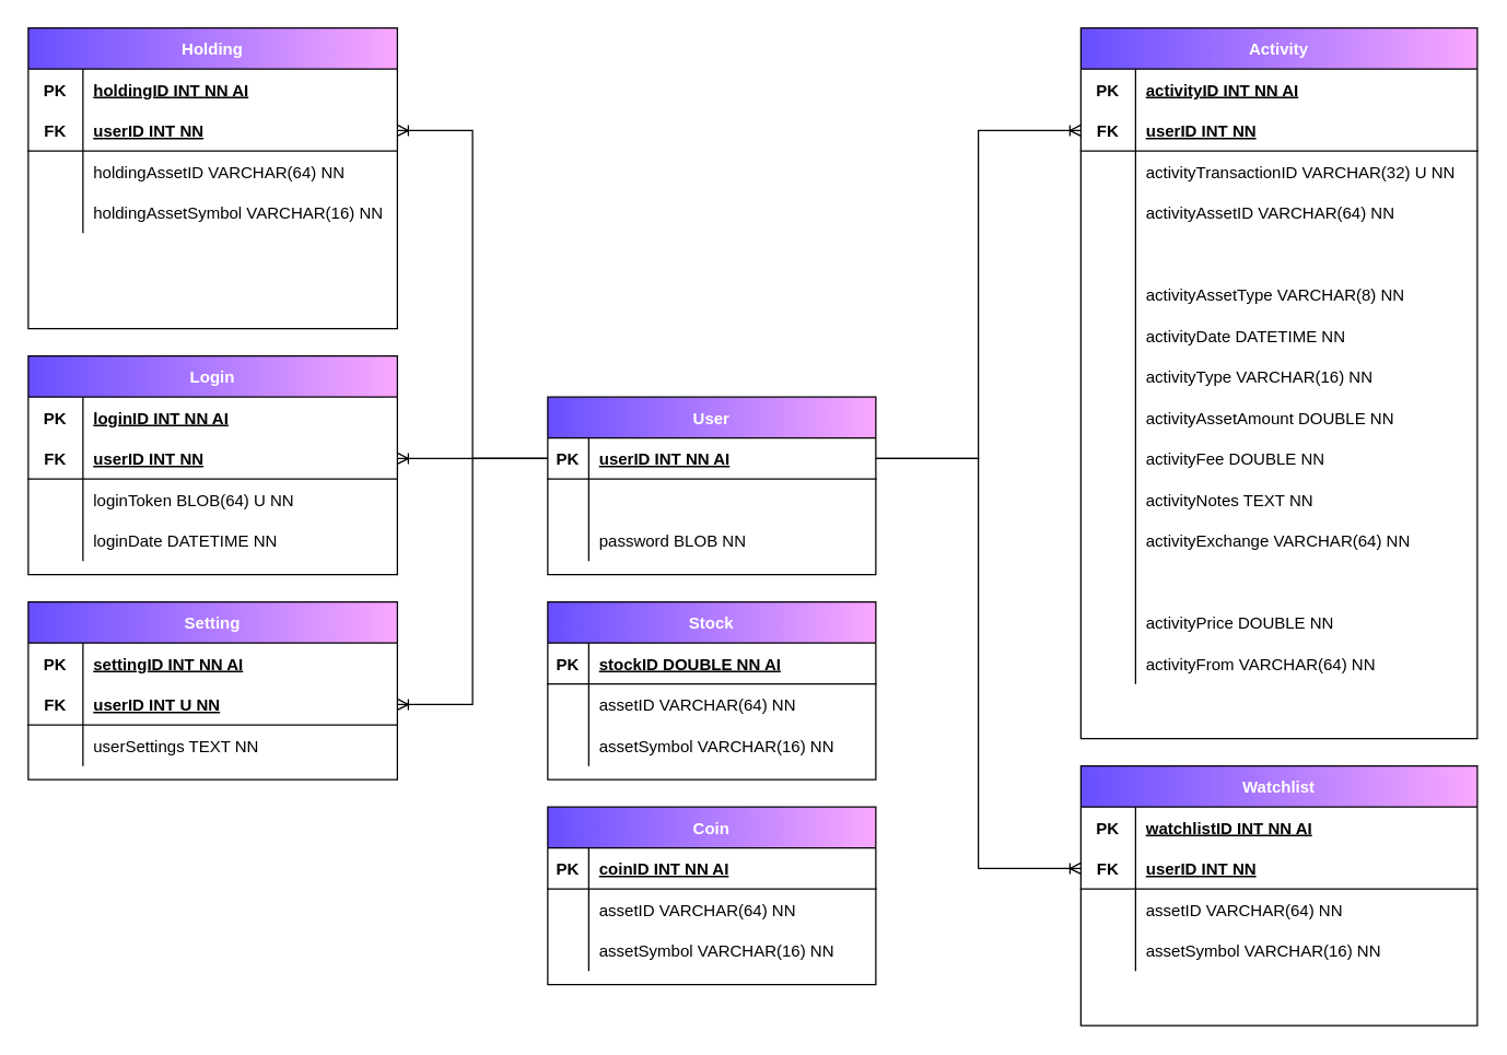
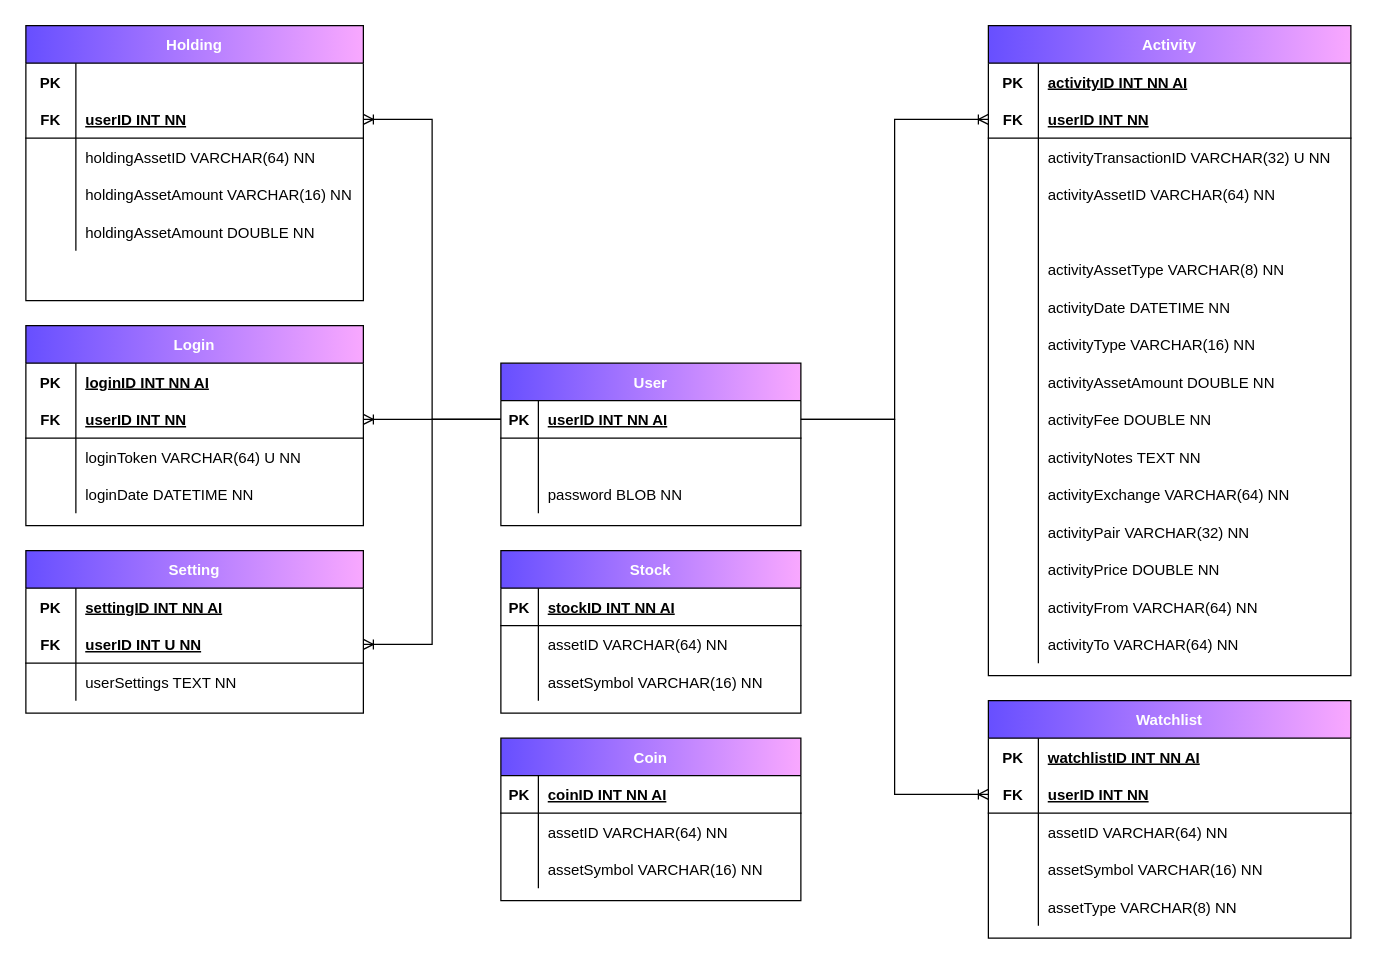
- <mxCell id="62" value="holdingID INT NN AI" style="shape=partialRectangle;connectable=0;fillColor=none;top=0;left=0;bottom=0;right=0;align=left;spacingLeft=6;fontStyle=5;overflow=hidden;startSize=30;" parent="60" vertex="1"><mxGeometry x="40" width="230" height="30" as="geometry"><mxRectangle width="230" height="30" as="alternateBounds" /></mxGeometry></mxCell>
- <mxCell id="71" value="holdingAssetSymbol VARCHAR(16) NN" style="shape=partialRectangle;connectable=0;fillColor=none;top=0;left=0;bottom=0;right=0;align=left;spacingLeft=6;overflow=hidden;startSize=30;" parent="69" vertex="1"><mxGeometry x="40" width="230" height="30" as="geometry"><mxRectangle width="230" height="30" as="alternateBounds" /></mxGeometry></mxCell>
+ <mxCell id="71" value="holdingAssetAmount VARCHAR(16) NN" style="shape=partialRectangle;connectable=0;fillColor=none;top=0;left=0;bottom=0;right=0;align=left;spacingLeft=6;overflow=hidden;startSize=30;" parent="69" vertex="1"><mxGeometry x="40" width="230" height="30" as="geometry"><mxRectangle width="230" height="30" as="alternateBounds" /></mxGeometry></mxCell>
+ <mxCell id="74" value="holdingAssetAmount DOUBLE NN" style="shape=partialRectangle;connectable=0;fillColor=none;top=0;left=0;bottom=0;right=0;align=left;spacingLeft=6;overflow=hidden;startSize=30;" parent="72" vertex="1"><mxGeometry x="40" width="230" height="30" as="geometry"><mxRectangle width="230" height="30" as="alternateBounds" /></mxGeometry></mxCell>
- <mxCell id="106" value="loginToken BLOB(64) U NN" style="shape=partialRectangle;connectable=0;fillColor=none;top=0;left=0;bottom=0;right=0;align=left;spacingLeft=6;overflow=hidden;startSize=30;" parent="104" vertex="1"><mxGeometry x="40" width="230" height="30" as="geometry"><mxRectangle width="230" height="30" as="alternateBounds" /></mxGeometry></mxCell>
+ <mxCell id="106" value="loginToken VARCHAR(64) U NN" style="shape=partialRectangle;connectable=0;fillColor=none;top=0;left=0;bottom=0;right=0;align=left;spacingLeft=6;overflow=hidden;startSize=30;" parent="104" vertex="1"><mxGeometry x="40" width="230" height="30" as="geometry"><mxRectangle width="230" height="30" as="alternateBounds" /></mxGeometry></mxCell>
+ <mxCell id="49" value="activityPair VARCHAR(32) NN" style="shape=partialRectangle;connectable=0;fillColor=none;top=0;left=0;bottom=0;right=0;align=left;spacingLeft=6;overflow=hidden;startSize=30;" parent="47" vertex="1"><mxGeometry x="40" width="250" height="30" as="geometry"><mxRectangle width="250" height="30" as="alternateBounds" /></mxGeometry></mxCell>
- <mxCell id="90" value="stockID DOUBLE NN AI" style="shape=partialRectangle;connectable=0;fillColor=none;top=0;left=0;bottom=0;right=0;align=left;spacingLeft=6;fontStyle=5;overflow=hidden;" parent="88" vertex="1"><mxGeometry x="30" width="210" height="30" as="geometry"><mxRectangle width="210" height="30" as="alternateBounds" /></mxGeometry></mxCell>
+ <mxCell id="90" value="stockID INT NN AI" style="shape=partialRectangle;connectable=0;fillColor=none;top=0;left=0;bottom=0;right=0;align=left;spacingLeft=6;fontStyle=5;overflow=hidden;" parent="88" vertex="1"><mxGeometry x="30" width="210" height="30" as="geometry"><mxRectangle width="210" height="30" as="alternateBounds" /></mxGeometry></mxCell>
+ <mxCell id="58" value="activityTo VARCHAR(64) NN" style="shape=partialRectangle;connectable=0;fillColor=none;top=0;left=0;bottom=0;right=0;align=left;spacingLeft=6;overflow=hidden;startSize=30;" parent="56" vertex="1"><mxGeometry x="40" width="250" height="30" as="geometry"><mxRectangle width="250" height="30" as="alternateBounds" /></mxGeometry></mxCell>
+ <mxCell id="135" value="assetType VARCHAR(8) NN" style="shape=partialRectangle;connectable=0;fillColor=none;top=0;left=0;bottom=0;right=0;align=left;spacingLeft=6;overflow=hidden;startSize=30;" parent="133" vertex="1"><mxGeometry x="40" width="250" height="30" as="geometry"><mxRectangle width="250" height="30" as="alternateBounds" /></mxGeometry></mxCell>
